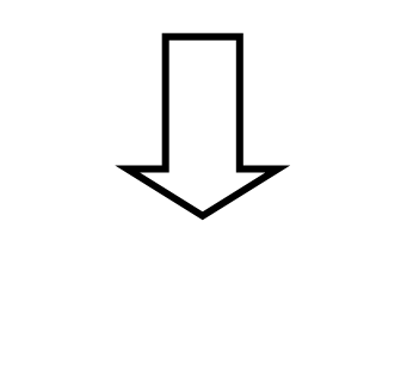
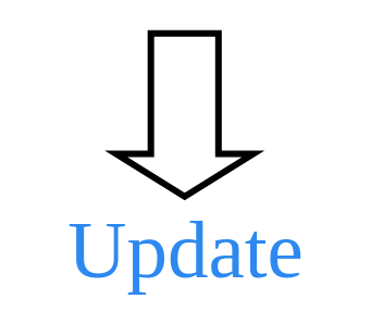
+ <mxCell id="2" value="Update" style="text;html=1;align=center;verticalAlign=middle;resizable=0;points=[];;autosize=1;labelBackgroundColor=none;fontColor=#2D89EF;fontFamily=Fredoka One;fontSize=50;" parent="1" vertex="1"><mxGeometry x="20" y="120" width="185" height="64" as="geometry" /></mxCell>
